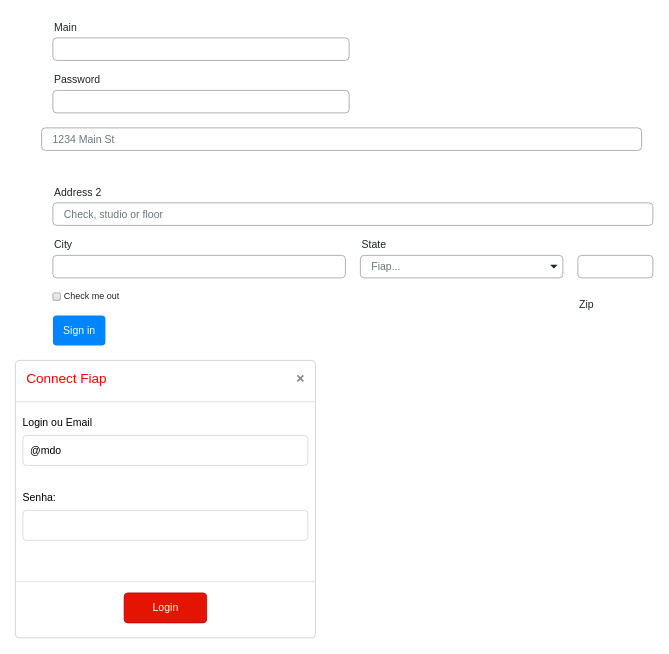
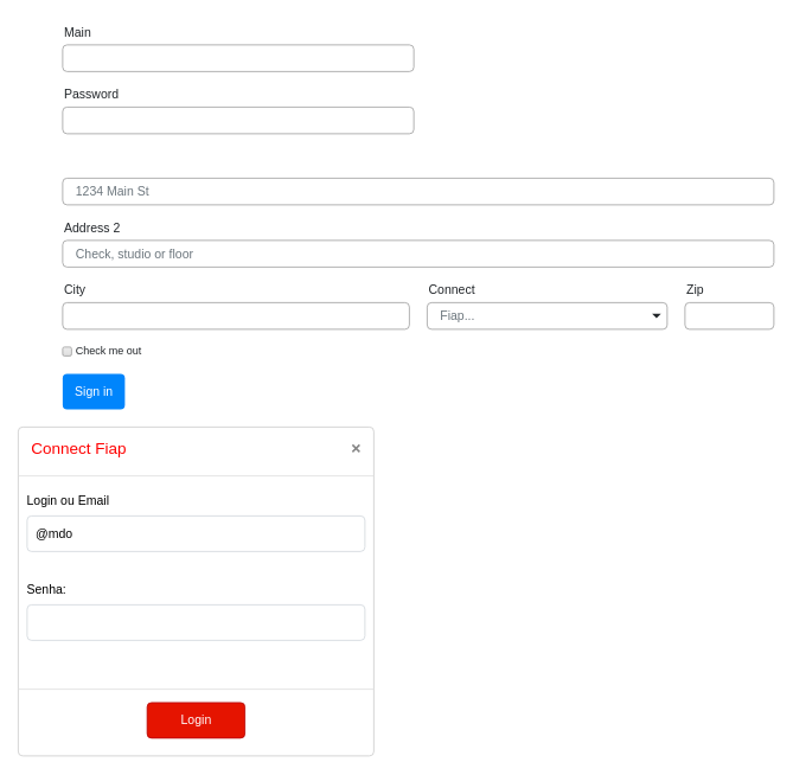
- <mxCell id="6" value="1234 Main St" style="html=1;shadow=0;dashed=0;shape=mxgraph.bootstrap.rrect;rSize=5;fillColor=none;strokeColor=#999999;align=left;spacing=15;fontSize=14;fontColor=#6C767D;" vertex="1" parent="1"><mxGeometry x="55" y="170" width="800" height="30" as="geometry" /></mxCell>
+ <mxCell id="6" value="1234 Main St" style="html=1;shadow=0;dashed=0;shape=mxgraph.bootstrap.rrect;rSize=5;fillColor=none;strokeColor=#999999;align=left;spacing=15;fontSize=14;fontColor=#6C767D;" vertex="1" parent="1"><mxGeometry x="70" y="200" width="800" height="30" as="geometry" /></mxCell>
- <mxCell id="11" value="State" style="fillColor=none;strokeColor=none;align=left;fontSize=14;fontColor=#212529;" vertex="1" parent="1"><mxGeometry x="480" y="310" width="220" height="30" as="geometry" /></mxCell>
+ <mxCell id="11" value="Connect" style="fillColor=none;strokeColor=none;align=left;fontSize=14;fontColor=#212529;" vertex="1" parent="1"><mxGeometry x="480" y="310" width="220" height="30" as="geometry" /></mxCell>
- <mxCell id="14" value="Zip" style="fillColor=none;strokeColor=none;align=left;fontSize=14;fontColor=#212529;" vertex="1" parent="1"><mxGeometry x="770" y="390" width="100" height="30" as="geometry" /></mxCell>
+ <mxCell id="14" value="Zip" style="fillColor=none;strokeColor=none;align=left;fontSize=14;fontColor=#212529;" vertex="1" parent="1"><mxGeometry x="770" y="310" width="100" height="30" as="geometry" /></mxCell>
